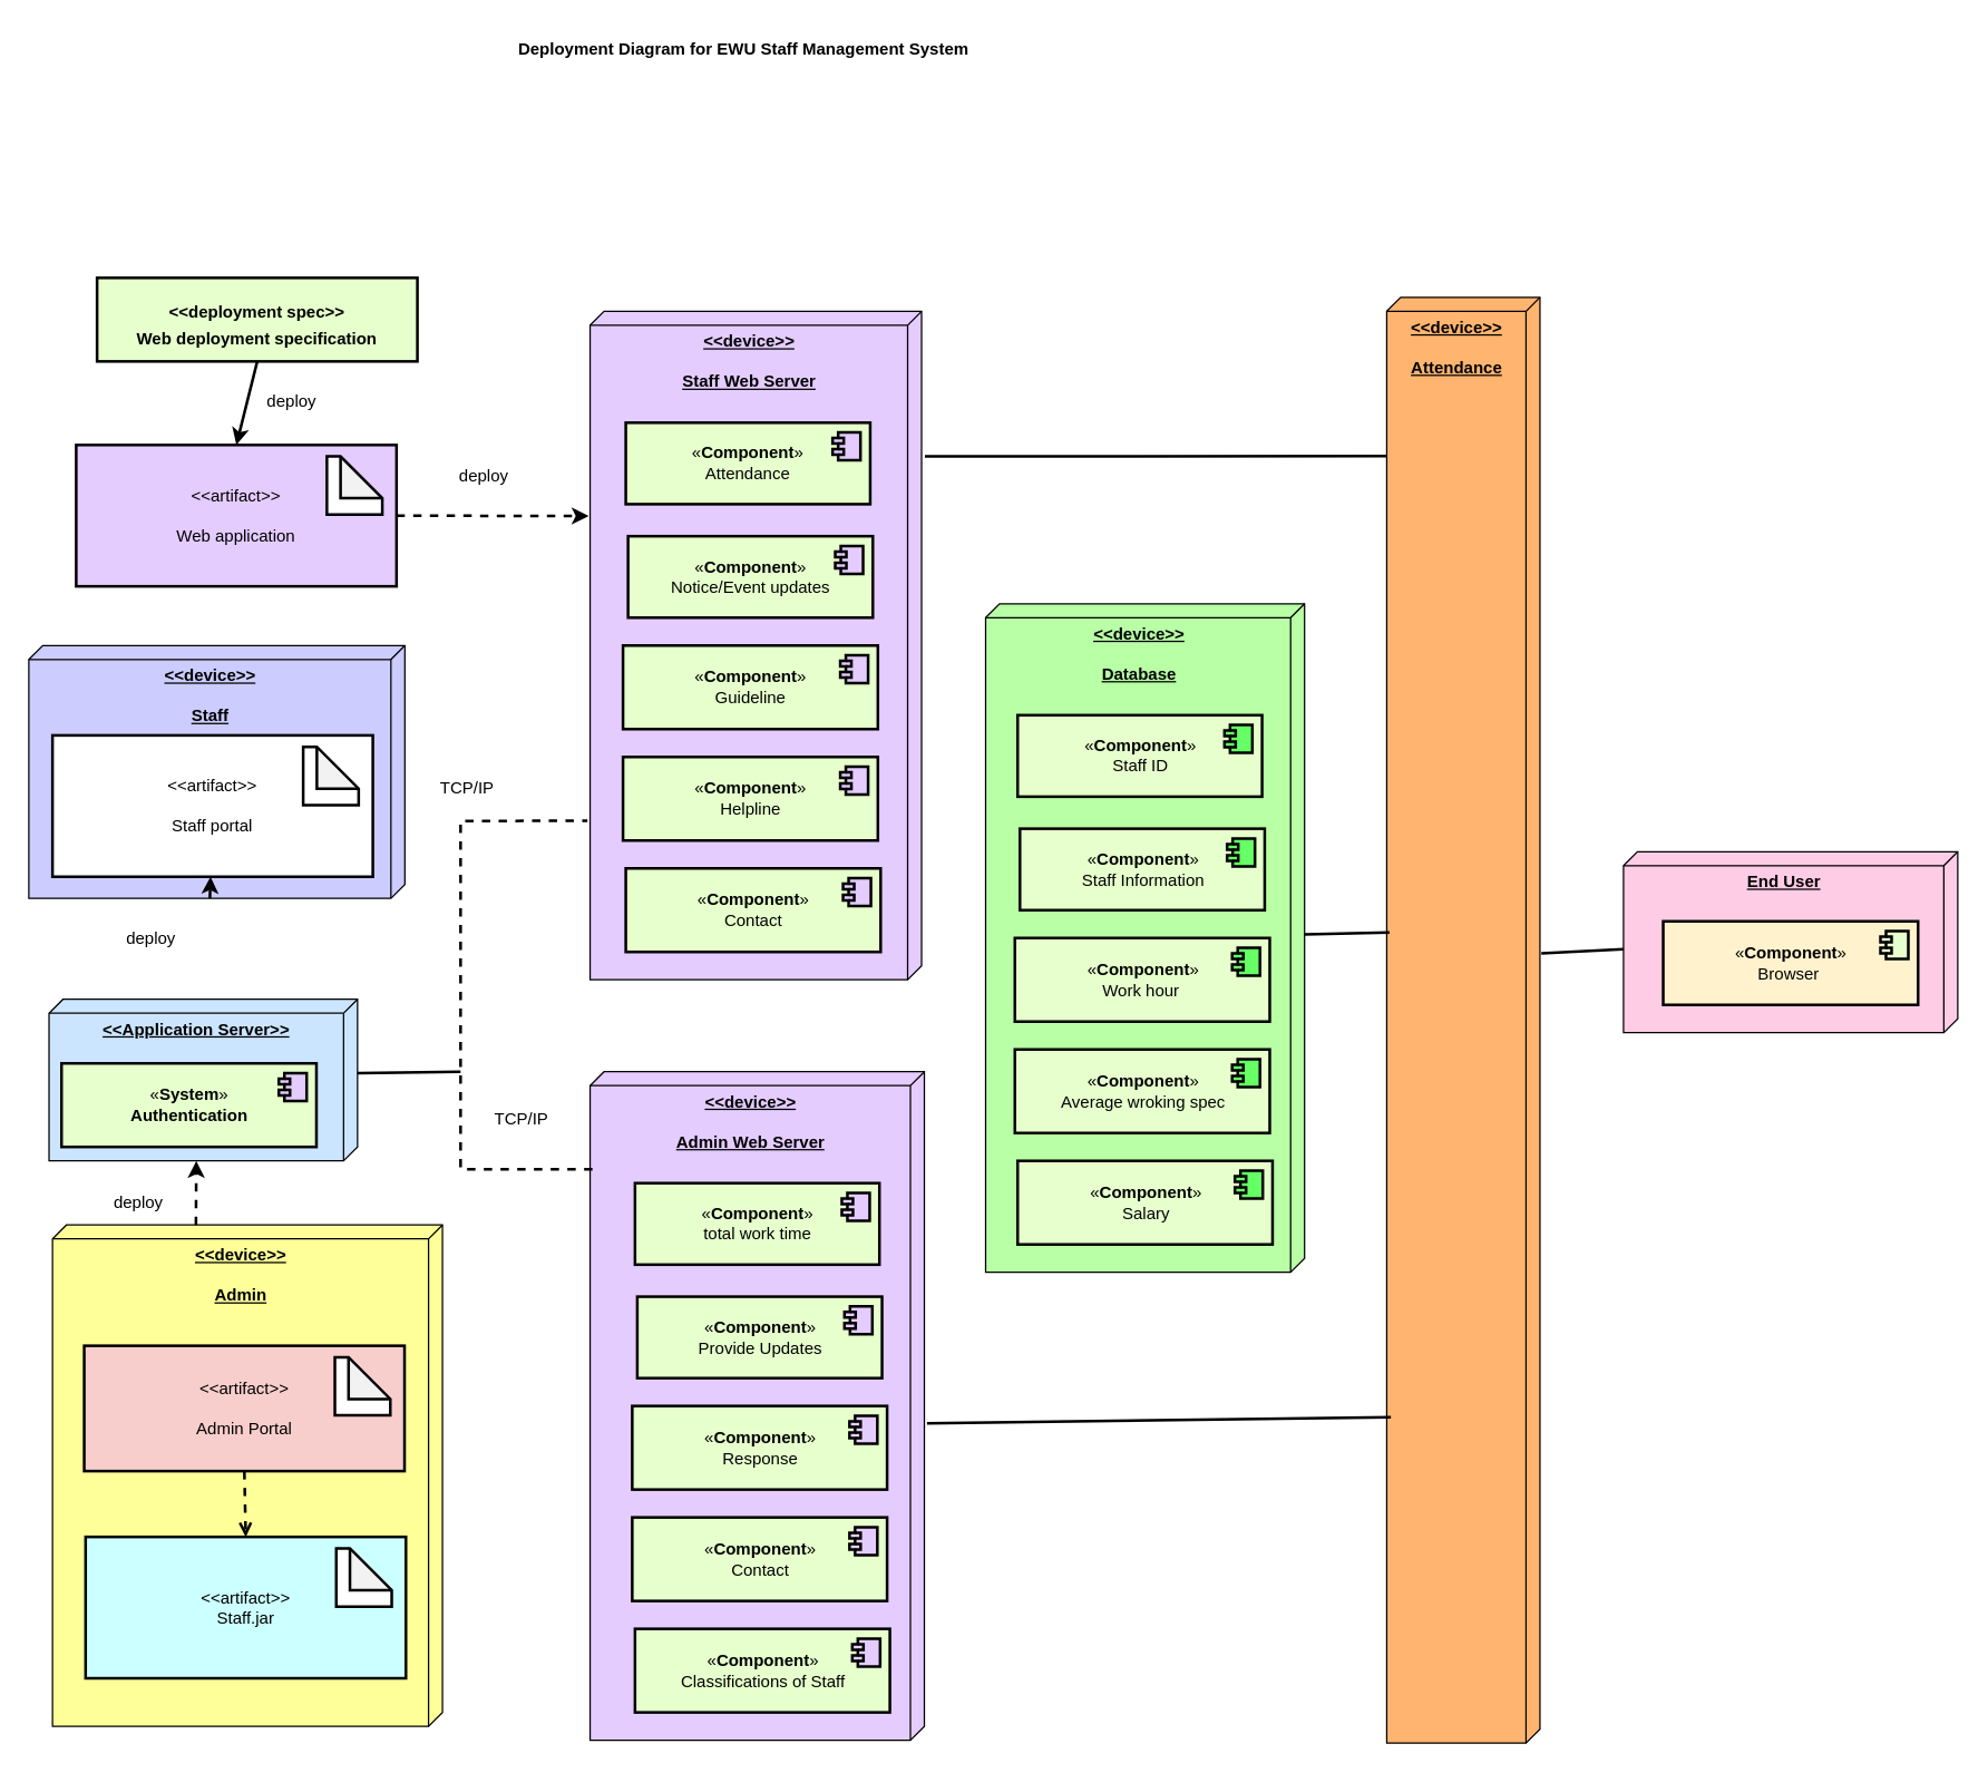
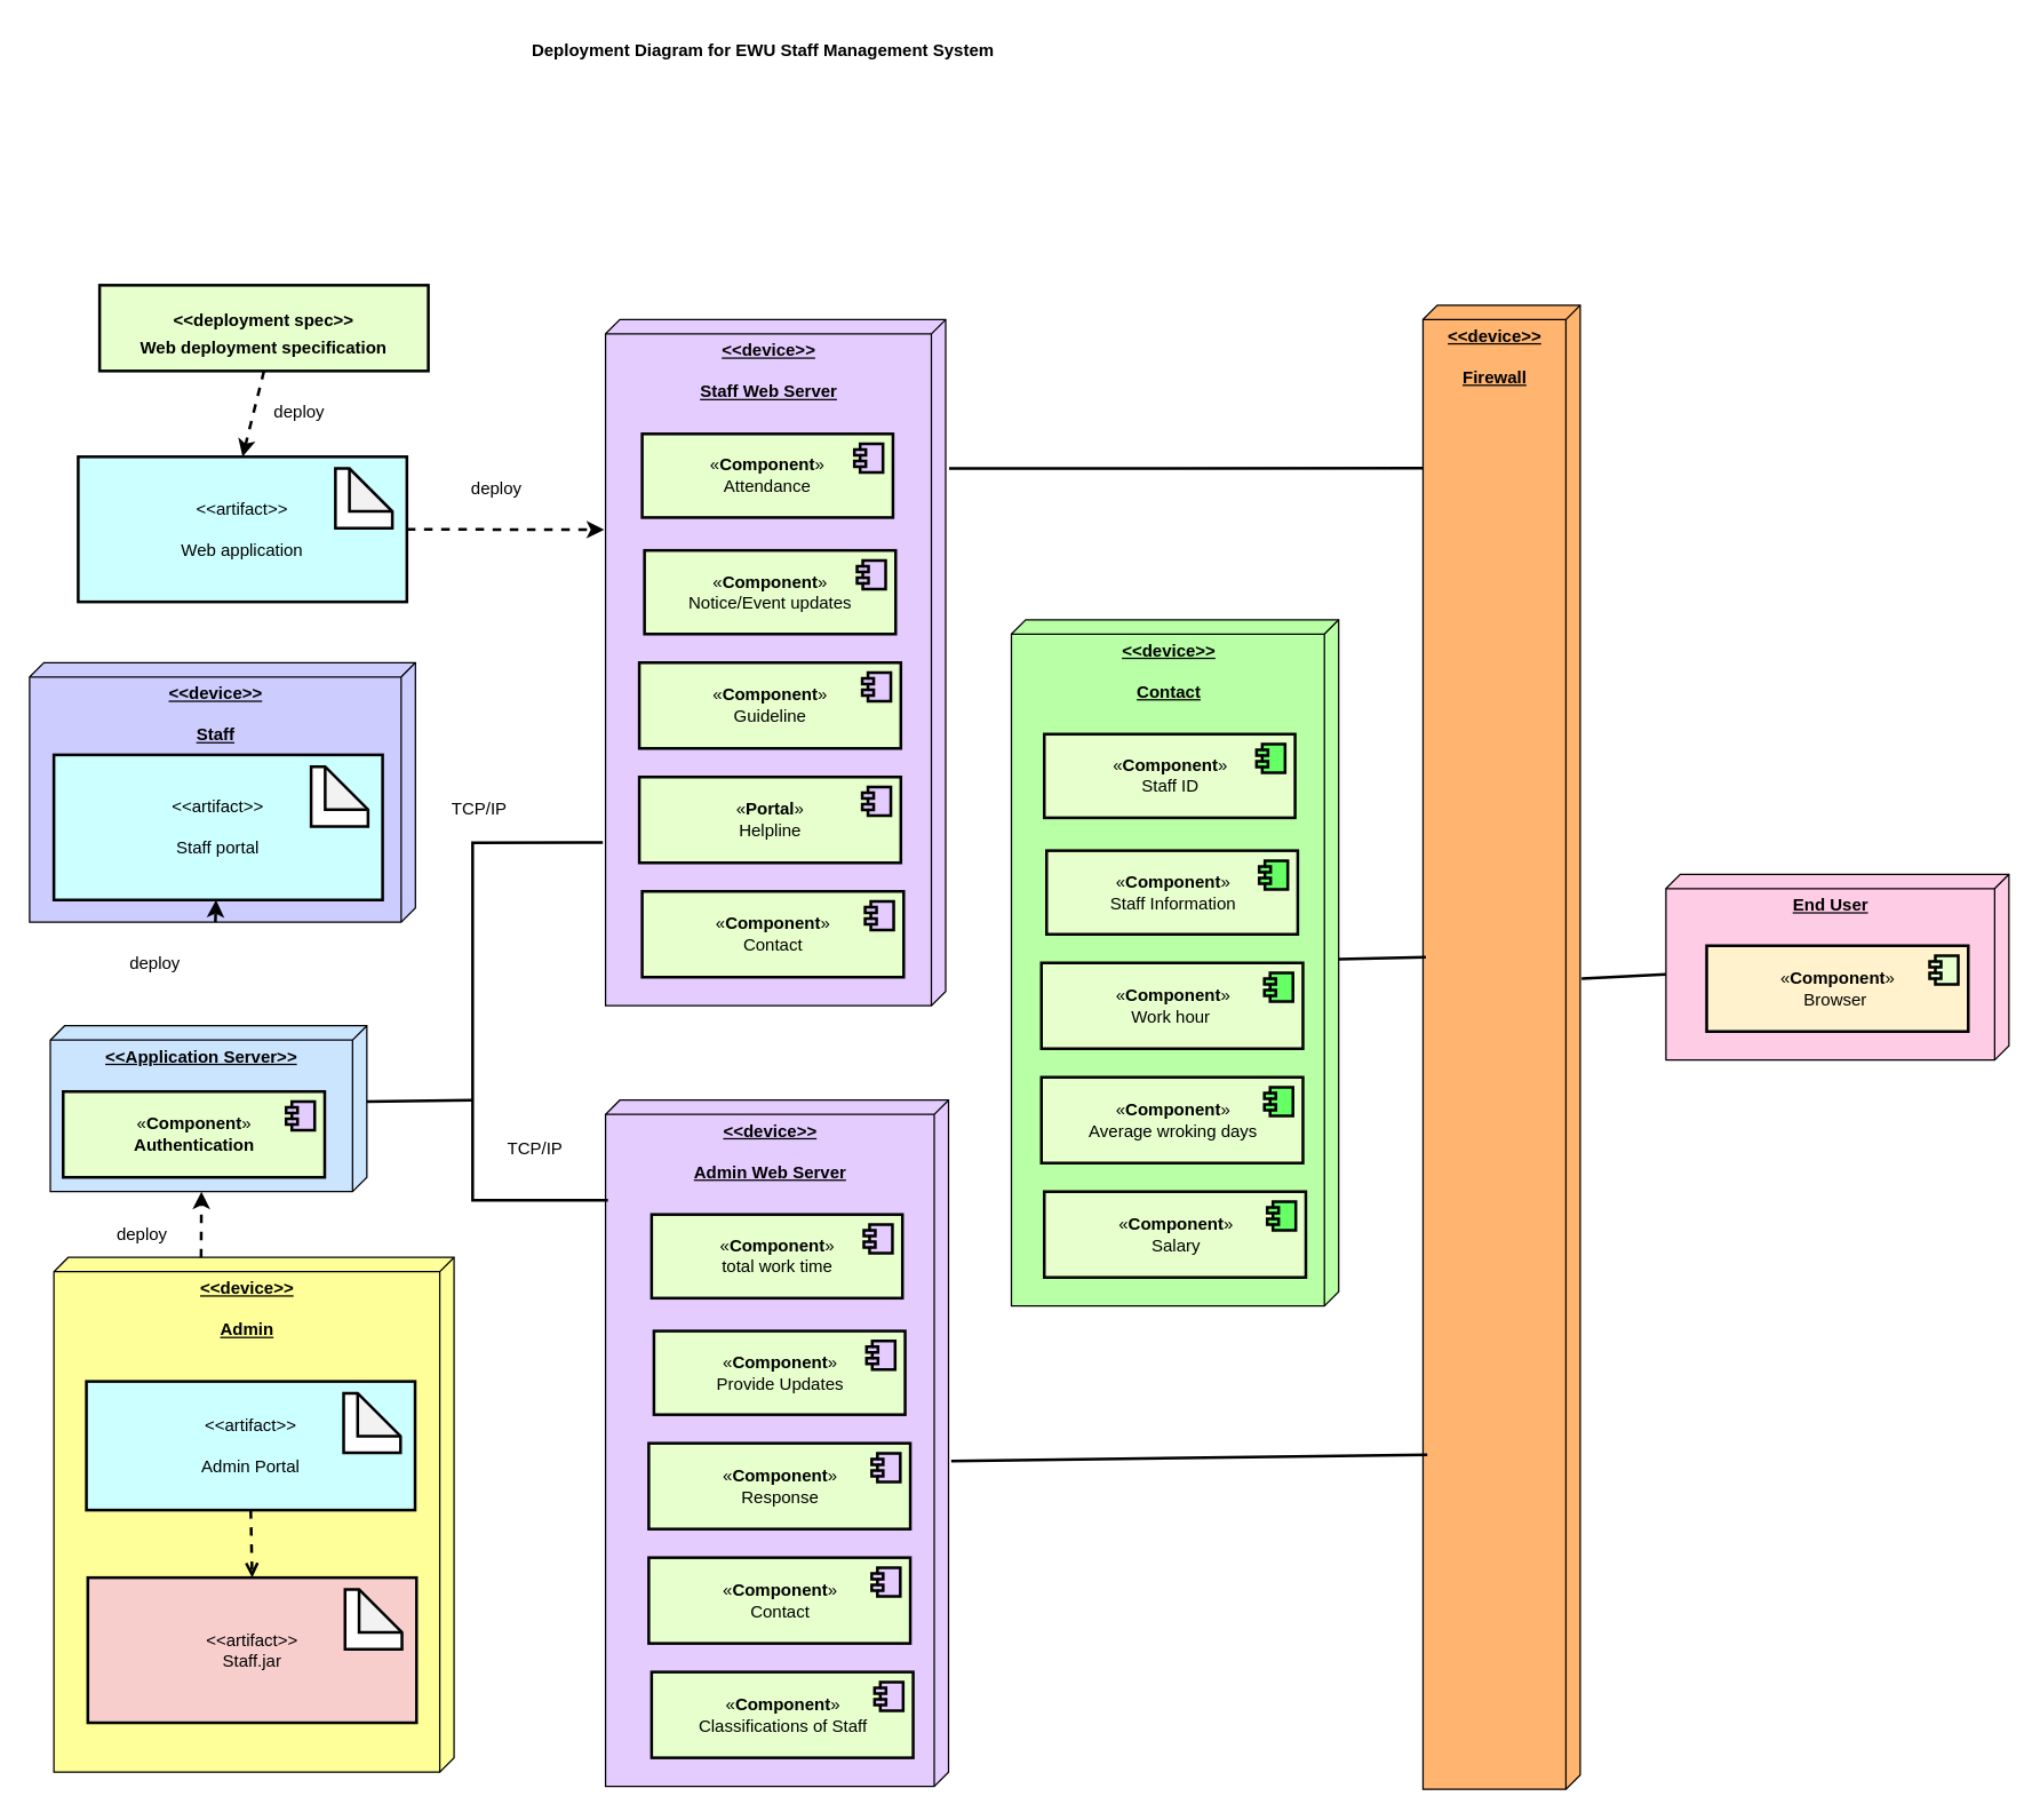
- <mxCell id="58" value="&lt;b&gt;&amp;lt;&amp;lt;device&amp;gt;&amp;gt;&lt;br&gt;&lt;br&gt;Attendance&lt;br&gt;&lt;/b&gt;" style="verticalAlign=top;align=center;spacingTop=8;spacingLeft=2;spacingRight=12;shape=cube;size=10;direction=south;fontStyle=4;html=1;fillColor=#FFB570;" parent="1" vertex="1"><mxGeometry x="995" y="213" width="110" height="1038" as="geometry" /></mxCell>
+ <mxCell id="58" value="&lt;b&gt;&amp;lt;&amp;lt;device&amp;gt;&amp;gt;&lt;br&gt;&lt;br&gt;Firewall&lt;br&gt;&lt;/b&gt;" style="verticalAlign=top;align=center;spacingTop=8;spacingLeft=2;spacingRight=12;shape=cube;size=10;direction=south;fontStyle=4;html=1;fillColor=#FFB570;" parent="1" vertex="1"><mxGeometry x="995" y="213" width="110" height="1038" as="geometry" /></mxCell>
- <mxCell id="59" value="" style="endArrow=classic;html=1;rounded=0;dashed=0;strokeWidth=2;fontSize=12;exitX=0.5;exitY=1;exitDx=0;exitDy=0;entryX=0.5;entryY=0;entryDx=0;entryDy=0;" parent="1" source="19" target="21" edge="1"><mxGeometry width="50" height="50" relative="1" as="geometry"><mxPoint x="880" y="519" as="sourcePoint" /><mxPoint x="930" y="469" as="targetPoint" /></mxGeometry></mxCell>
+ <mxCell id="59" value="" style="endArrow=classic;html=1;rounded=0;dashed=1;strokeWidth=2;fontSize=12;exitX=0.5;exitY=1;exitDx=0;exitDy=0;entryX=0.5;entryY=0;entryDx=0;entryDy=0;" parent="1" source="19" target="21" edge="1"><mxGeometry width="50" height="50" relative="1" as="geometry"><mxPoint x="880" y="519" as="sourcePoint" /><mxPoint x="930" y="469" as="targetPoint" /></mxGeometry></mxCell>
- <mxCell id="21" value="&amp;lt;&amp;lt;artifact&amp;gt;&amp;gt;&lt;br&gt;&lt;br&gt;Web application" style="rounded=0;whiteSpace=wrap;html=1;strokeWidth=2;fontSize=12;fillColor=#e5ccff;" parent="20" vertex="1"><mxGeometry width="230" height="101.5" as="geometry" /></mxCell>
+ <mxCell id="21" value="&amp;lt;&amp;lt;artifact&amp;gt;&amp;gt;&lt;br&gt;&lt;br&gt;Web application" style="rounded=0;whiteSpace=wrap;html=1;strokeWidth=2;fontSize=12;fillColor=#CCFFFF;" parent="20" vertex="1"><mxGeometry width="230" height="101.5" as="geometry" /></mxCell>
- <mxCell id="45" value="&lt;b&gt;&amp;lt;&amp;lt;device&amp;gt;&amp;gt;&lt;br&gt;&lt;br&gt;Database&lt;br&gt;&lt;br&gt;&lt;/b&gt;" style="verticalAlign=top;align=center;spacingTop=8;spacingLeft=2;spacingRight=12;shape=cube;size=10;direction=south;fontStyle=4;html=1;fillColor=#B8FFA6;" parent="1" vertex="1"><mxGeometry x="707" y="433" width="229" height="480" as="geometry" /></mxCell>
+ <mxCell id="45" value="&lt;b&gt;&amp;lt;&amp;lt;device&amp;gt;&amp;gt;&lt;br&gt;&lt;br&gt;Contact&lt;br&gt;&lt;br&gt;&lt;/b&gt;" style="verticalAlign=top;align=center;spacingTop=8;spacingLeft=2;spacingRight=12;shape=cube;size=10;direction=south;fontStyle=4;html=1;fillColor=#B8FFA6;" parent="1" vertex="1"><mxGeometry x="707" y="433" width="229" height="480" as="geometry" /></mxCell>
- <mxCell id="28" value="«&lt;b style=&quot;border-color: var(--border-color);&quot;&gt;Component&lt;/b&gt;»&lt;br&gt;Helpline" style="html=1;dropTarget=0;strokeWidth=2;fontSize=12;fillColor=#E6FFCC;" parent="1" vertex="1"><mxGeometry x="446.63" y="543" width="183" height="60" as="geometry" /></mxCell>
+ <mxCell id="28" value="«&lt;b style=&quot;border-color: var(--border-color);&quot;&gt;Portal&lt;/b&gt;»&lt;br&gt;Helpline" style="html=1;dropTarget=0;strokeWidth=2;fontSize=12;fillColor=#E6FFCC;" parent="1" vertex="1"><mxGeometry x="446.63" y="543" width="183" height="60" as="geometry" /></mxCell>
- <mxCell id="6" value="&amp;lt;&amp;lt;artifact&amp;gt;&amp;gt;&lt;br&gt;&lt;br&gt;Staff portal" style="rounded=0;whiteSpace=wrap;html=1;strokeWidth=2;fontSize=12;fillColor=#ffffff;" parent="5" vertex="1"><mxGeometry width="230" height="101.5" as="geometry" /></mxCell>
+ <mxCell id="6" value="&amp;lt;&amp;lt;artifact&amp;gt;&amp;gt;&lt;br&gt;&lt;br&gt;Staff portal" style="rounded=0;whiteSpace=wrap;html=1;strokeWidth=2;fontSize=12;fillColor=#CCFFFF;" parent="5" vertex="1"><mxGeometry width="230" height="101.5" as="geometry" /></mxCell>
- <mxCell id="63" value="" style="endArrow=none;html=1;rounded=0;strokeWidth=2;fontSize=12;entryX=0.762;entryY=1.008;entryDx=0;entryDy=0;entryPerimeter=0;exitX=0.146;exitY=0.993;exitDx=0;exitDy=0;exitPerimeter=0;dashed=1;" parent="1" source="32" target="16" edge="1"><mxGeometry width="50" height="50" relative="1" as="geometry"><mxPoint x="330" y="839" as="sourcePoint" /><mxPoint x="330" y="779" as="targetPoint" /><Array as="points"><mxPoint x="330" y="839" /><mxPoint x="330" y="589" /></Array></mxGeometry></mxCell>
+ <mxCell id="63" value="" style="endArrow=none;html=1;rounded=0;strokeWidth=2;fontSize=12;entryX=0.762;entryY=1.008;entryDx=0;entryDy=0;entryPerimeter=0;exitX=0.146;exitY=0.993;exitDx=0;exitDy=0;exitPerimeter=0;" parent="1" source="32" target="16" edge="1"><mxGeometry width="50" height="50" relative="1" as="geometry"><mxPoint x="330" y="839" as="sourcePoint" /><mxPoint x="330" y="779" as="targetPoint" /><Array as="points"><mxPoint x="330" y="839" /><mxPoint x="330" y="589" /></Array></mxGeometry></mxCell>
- <mxCell id="52" value="«&lt;b style=&quot;border-color: var(--border-color);&quot;&gt;Component&lt;/b&gt;»&lt;br&gt;Average wroking spec" style="html=1;dropTarget=0;strokeWidth=2;fontSize=12;fillColor=#E6FFCC;" parent="1" vertex="1"><mxGeometry x="728" y="753" width="183" height="60" as="geometry" /></mxCell>
+ <mxCell id="52" value="«&lt;b style=&quot;border-color: var(--border-color);&quot;&gt;Component&lt;/b&gt;»&lt;br&gt;Average wroking days" style="html=1;dropTarget=0;strokeWidth=2;fontSize=12;fillColor=#E6FFCC;" parent="1" vertex="1"><mxGeometry x="728" y="753" width="183" height="60" as="geometry" /></mxCell>
- <mxCell id="43" value="«&lt;b style=&quot;border-color: var(--border-color);&quot;&gt;System&lt;/b&gt;»&lt;br&gt;&lt;b style=&quot;border-color: var(--border-color);&quot;&gt;Authentication&lt;/b&gt;" style="html=1;dropTarget=0;strokeWidth=2;fontSize=12;fillColor=#E6FFCC;" parent="1" vertex="1"><mxGeometry x="43.5" y="763" width="183" height="60" as="geometry" /></mxCell>
+ <mxCell id="43" value="«&lt;b style=&quot;border-color: var(--border-color);&quot;&gt;Component&lt;/b&gt;»&lt;br&gt;&lt;b style=&quot;border-color: var(--border-color);&quot;&gt;Authentication&lt;/b&gt;" style="html=1;dropTarget=0;strokeWidth=2;fontSize=12;fillColor=#E6FFCC;" parent="1" vertex="1"><mxGeometry x="43.5" y="763" width="183" height="60" as="geometry" /></mxCell>
- <mxCell id="10" value="&amp;lt;&amp;lt;artifact&amp;gt;&amp;gt;&lt;br&gt;&lt;br&gt;Admin Portal" style="rounded=0;whiteSpace=wrap;html=1;strokeWidth=2;fontSize=12;fillColor=#f8cecc;" parent="9" vertex="1"><mxGeometry width="230" height="90" as="geometry" /></mxCell>
+ <mxCell id="10" value="&amp;lt;&amp;lt;artifact&amp;gt;&amp;gt;&lt;br&gt;&lt;br&gt;Admin Portal" style="rounded=0;whiteSpace=wrap;html=1;strokeWidth=2;fontSize=12;fillColor=#CCFFFF;" parent="9" vertex="1"><mxGeometry width="230" height="90" as="geometry" /></mxCell>
- <mxCell id="13" value="&amp;lt;&amp;lt;artifact&amp;gt;&amp;gt;&lt;br&gt;Staff.jar" style="rounded=0;whiteSpace=wrap;html=1;strokeWidth=2;fontSize=12;fillColor=#CCFFFF;" parent="12" vertex="1"><mxGeometry width="230" height="101.5" as="geometry" /></mxCell>
+ <mxCell id="13" value="&amp;lt;&amp;lt;artifact&amp;gt;&amp;gt;&lt;br&gt;Staff.jar" style="rounded=0;whiteSpace=wrap;html=1;strokeWidth=2;fontSize=12;fillColor=#f8cecc;" parent="12" vertex="1"><mxGeometry width="230" height="101.5" as="geometry" /></mxCell>
